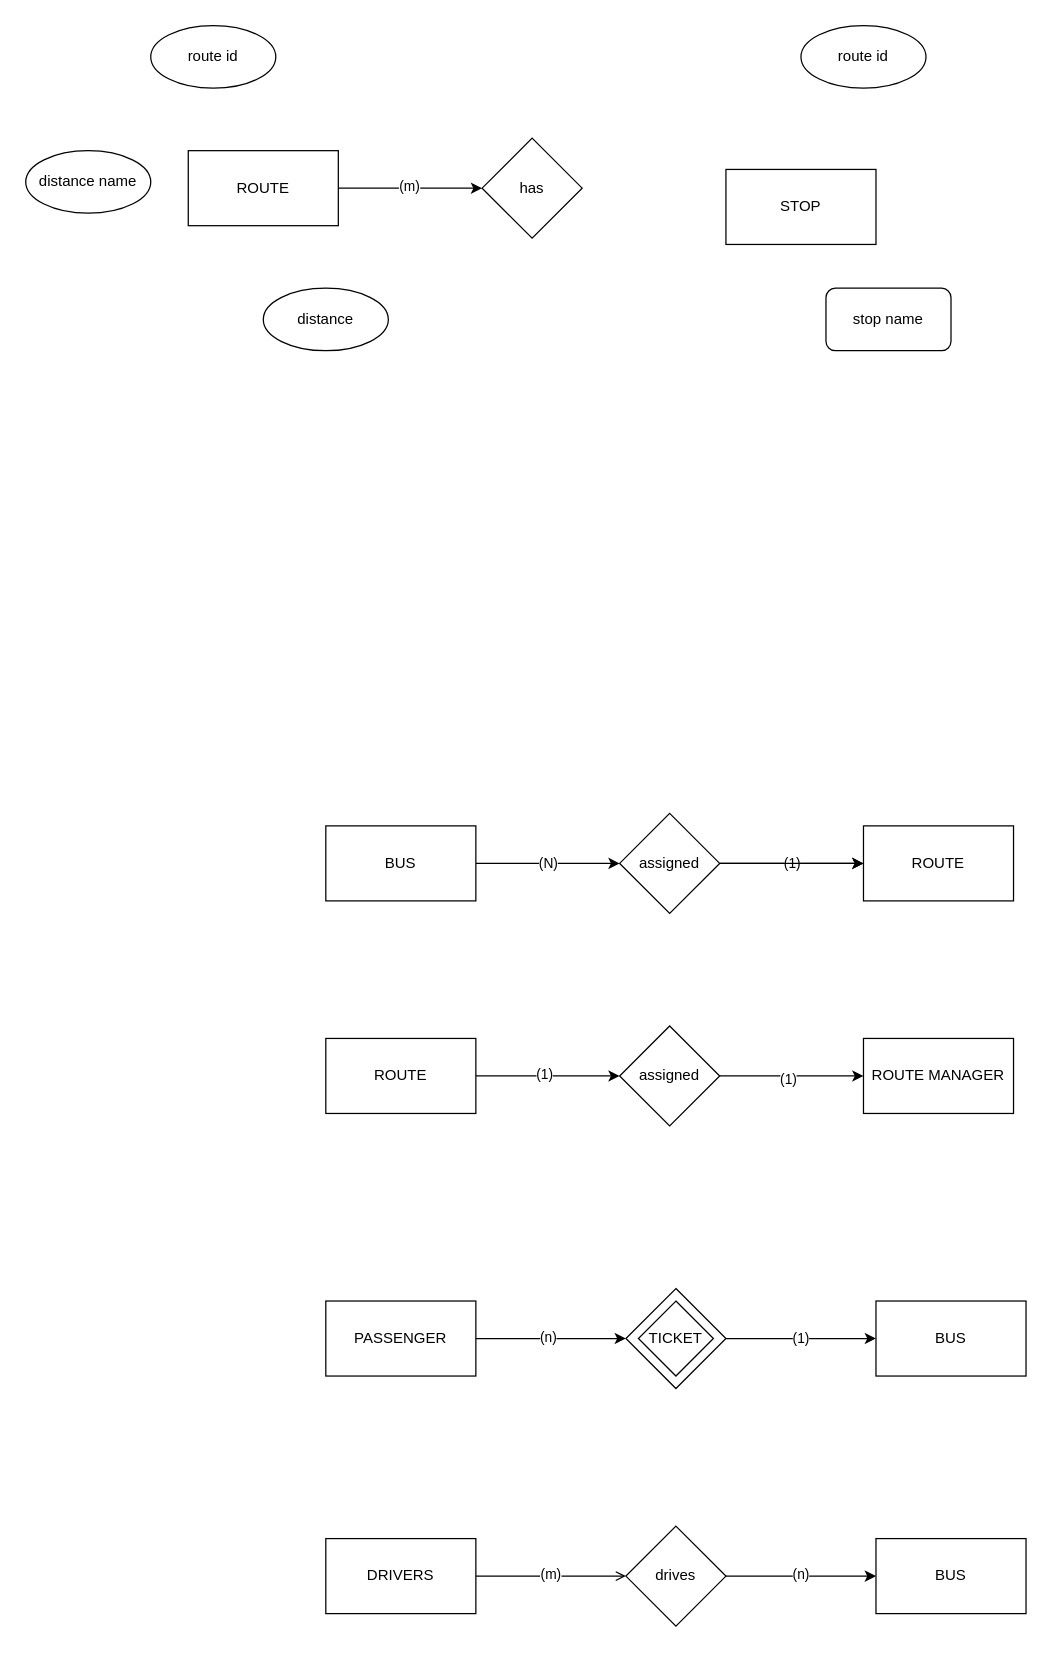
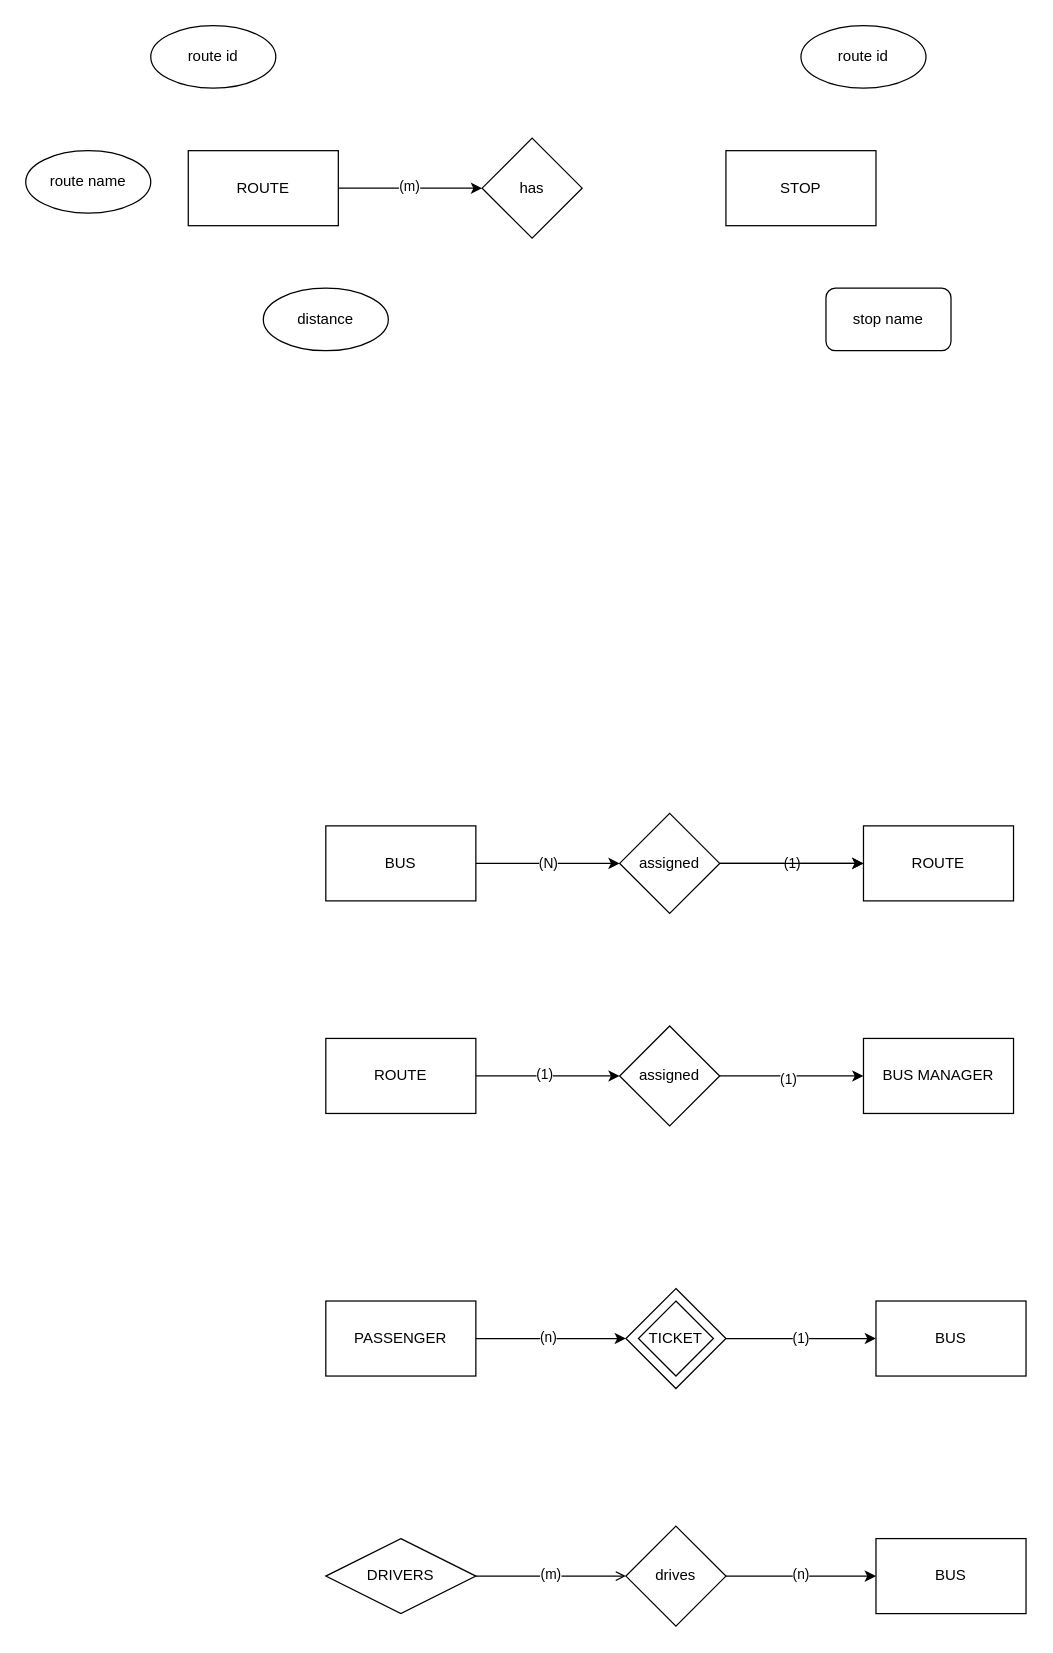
- <mxCell id="39" value="distance name" style="ellipse;whiteSpace=wrap;html=1;" vertex="1" parent="1"><mxGeometry x="20" y="120" width="100" height="50" as="geometry" /></mxCell>
+ <mxCell id="39" value="route name" style="ellipse;whiteSpace=wrap;html=1;" vertex="1" parent="1"><mxGeometry x="20" y="120" width="100" height="50" as="geometry" /></mxCell>
- <mxCell id="36" value="STOP" style="rounded=0;whiteSpace=wrap;html=1;" vertex="1" parent="1"><mxGeometry x="580" y="135" width="120" height="60" as="geometry" /></mxCell>
+ <mxCell id="36" value="STOP" style="rounded=0;whiteSpace=wrap;html=1;" vertex="1" parent="1"><mxGeometry x="580" y="120" width="120" height="60" as="geometry" /></mxCell>
- <mxCell id="14" value="ROUTE MANAGER" style="rounded=0;whiteSpace=wrap;html=1;" vertex="1" parent="1"><mxGeometry x="690" y="830" width="120" height="60" as="geometry" /></mxCell>
+ <mxCell id="14" value="BUS MANAGER" style="rounded=0;whiteSpace=wrap;html=1;" vertex="1" parent="1"><mxGeometry x="690" y="830" width="120" height="60" as="geometry" /></mxCell>
- <mxCell id="25" value="DRIVERS" style="rounded=0;whiteSpace=wrap;html=1;" vertex="1" parent="1"><mxGeometry x="260" y="1230" width="120" height="60" as="geometry" /></mxCell>
+ <mxCell id="25" value="DRIVERS" style="rhombus;whiteSpace=wrap;html=1;" vertex="1" parent="1"><mxGeometry x="260" y="1230" width="120" height="60" as="geometry" /></mxCell>
